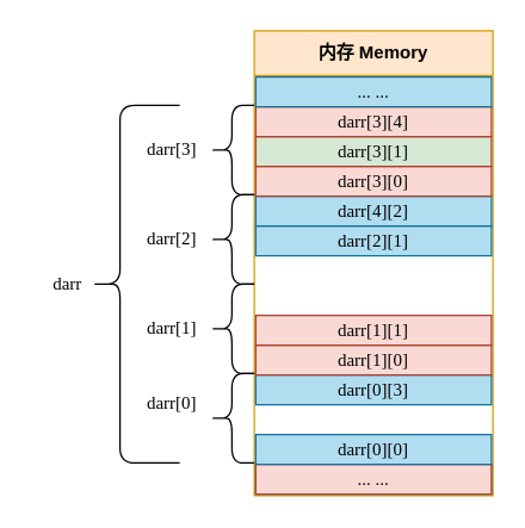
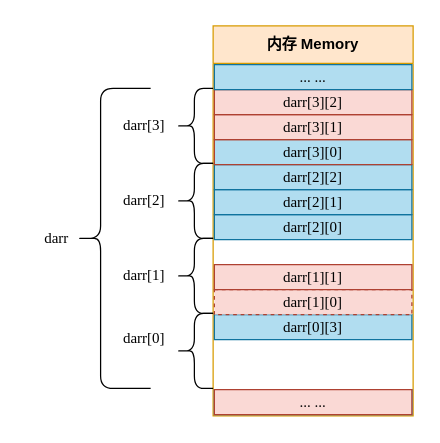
- <mxCell id="14" value="darr[3][4]" style="rounded=0;whiteSpace=wrap;html=1;fillColor=#fad9d5;strokeColor=#ae4132;fontFamily=consolas;" parent="2" vertex="1"><mxGeometry x="1" y="51" width="158" height="20" as="geometry" /></mxCell>
+ <mxCell id="14" value="darr[3][2]" style="rounded=0;whiteSpace=wrap;html=1;fillColor=#fad9d5;strokeColor=#ae4132;fontFamily=consolas;" parent="2" vertex="1"><mxGeometry x="1" y="51" width="158" height="20" as="geometry" /></mxCell>
- <mxCell id="13" value="darr[3][1]" style="rounded=0;whiteSpace=wrap;html=1;fillColor=#d5e8d4;strokeColor=#ae4132;fontFamily=consolas;" parent="2" vertex="1"><mxGeometry x="1" y="71" width="158" height="20" as="geometry" /></mxCell>
+ <mxCell id="13" value="darr[3][1]" style="rounded=0;whiteSpace=wrap;html=1;fillColor=#fad9d5;strokeColor=#ae4132;fontFamily=consolas;" parent="2" vertex="1"><mxGeometry x="1" y="71" width="158" height="20" as="geometry" /></mxCell>
- <mxCell id="12" value="darr[3][0]" style="rounded=0;whiteSpace=wrap;html=1;fillColor=#fad9d5;strokeColor=#ae4132;fontFamily=consolas;" parent="2" vertex="1"><mxGeometry x="1" y="91" width="158" height="20" as="geometry" /></mxCell>
+ <mxCell id="12" value="darr[3][0]" style="rounded=0;whiteSpace=wrap;html=1;fillColor=#b1ddf0;strokeColor=#ae4132;fontFamily=consolas;" parent="2" vertex="1"><mxGeometry x="1" y="91" width="158" height="20" as="geometry" /></mxCell>
- <mxCell id="11" value="darr[4][2]" style="rounded=0;whiteSpace=wrap;html=1;fillColor=#b1ddf0;strokeColor=#10739e;fontFamily=consolas;" parent="2" vertex="1"><mxGeometry x="1" y="111" width="158" height="20" as="geometry" /></mxCell>
+ <mxCell id="11" value="darr[2][2]" style="rounded=0;whiteSpace=wrap;html=1;fillColor=#b1ddf0;strokeColor=#10739e;fontFamily=consolas;" parent="2" vertex="1"><mxGeometry x="1" y="111" width="158" height="20" as="geometry" /></mxCell>
+ <mxCell id="9" value="darr[2][0]" style="rounded=0;whiteSpace=wrap;html=1;fillColor=#b1ddf0;strokeColor=#10739e;fontFamily=consolas;" parent="2" vertex="1"><mxGeometry x="1" y="151" width="158" height="20" as="geometry" /></mxCell>
- <mxCell id="7" value="darr[1][0]" style="rounded=0;whiteSpace=wrap;html=1;fillColor=#fad9d5;strokeColor=#ae4132;fontFamily=consolas;" parent="2" vertex="1"><mxGeometry x="1" y="211" width="158" height="20" as="geometry" /></mxCell>
+ <mxCell id="7" value="darr[1][0]" style="rounded=0;whiteSpace=wrap;html=1;fillColor=#fad9d5;strokeColor=#ae4132;fontFamily=consolas;dashed=1;" parent="2" vertex="1"><mxGeometry x="1" y="211" width="158" height="20" as="geometry" /></mxCell>
- <mxCell id="5" value="darr[0][0]" style="rounded=0;whiteSpace=wrap;html=1;fillColor=#b1ddf0;strokeColor=#10739e;fontFamily=consolas;" parent="2" vertex="1"><mxGeometry x="1" y="271" width="158" height="20" as="geometry" /></mxCell>
